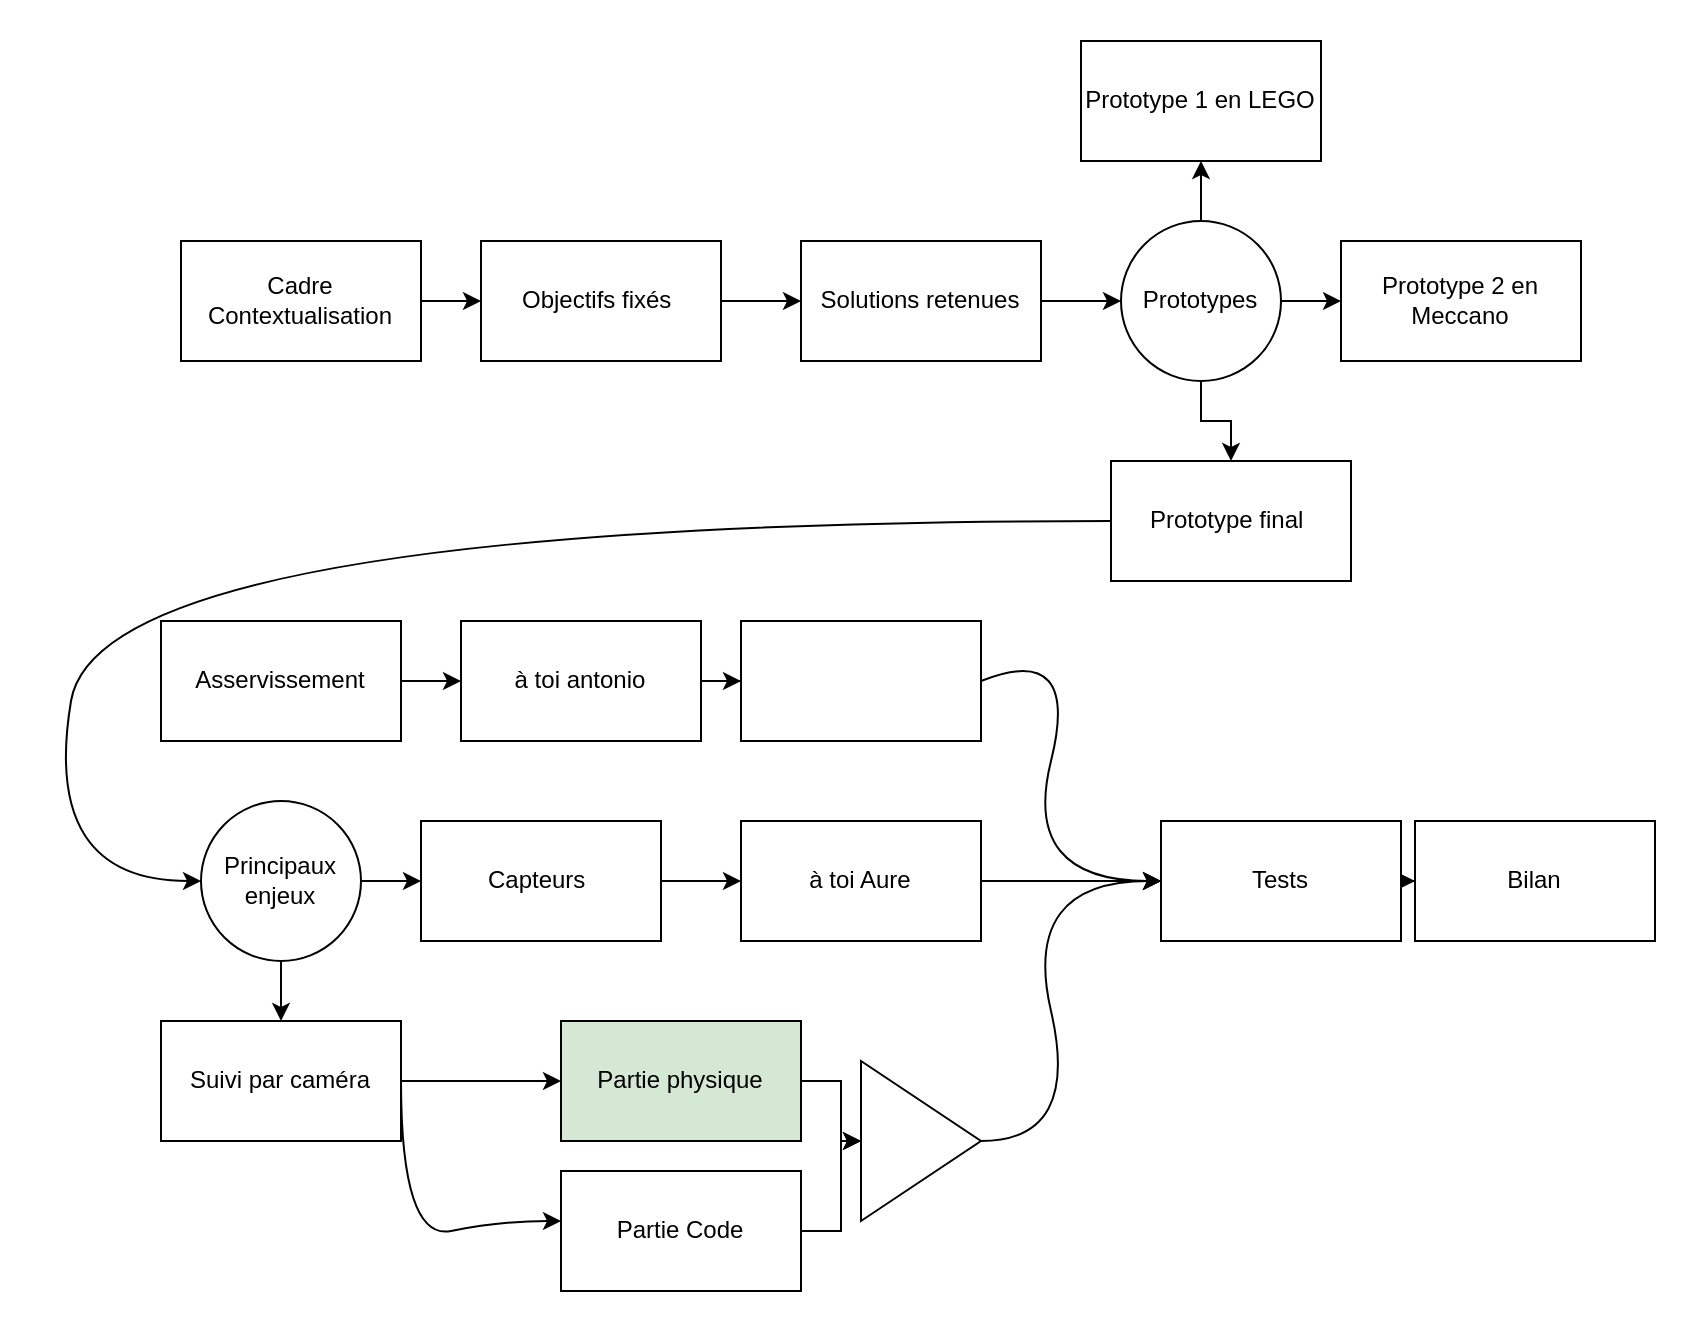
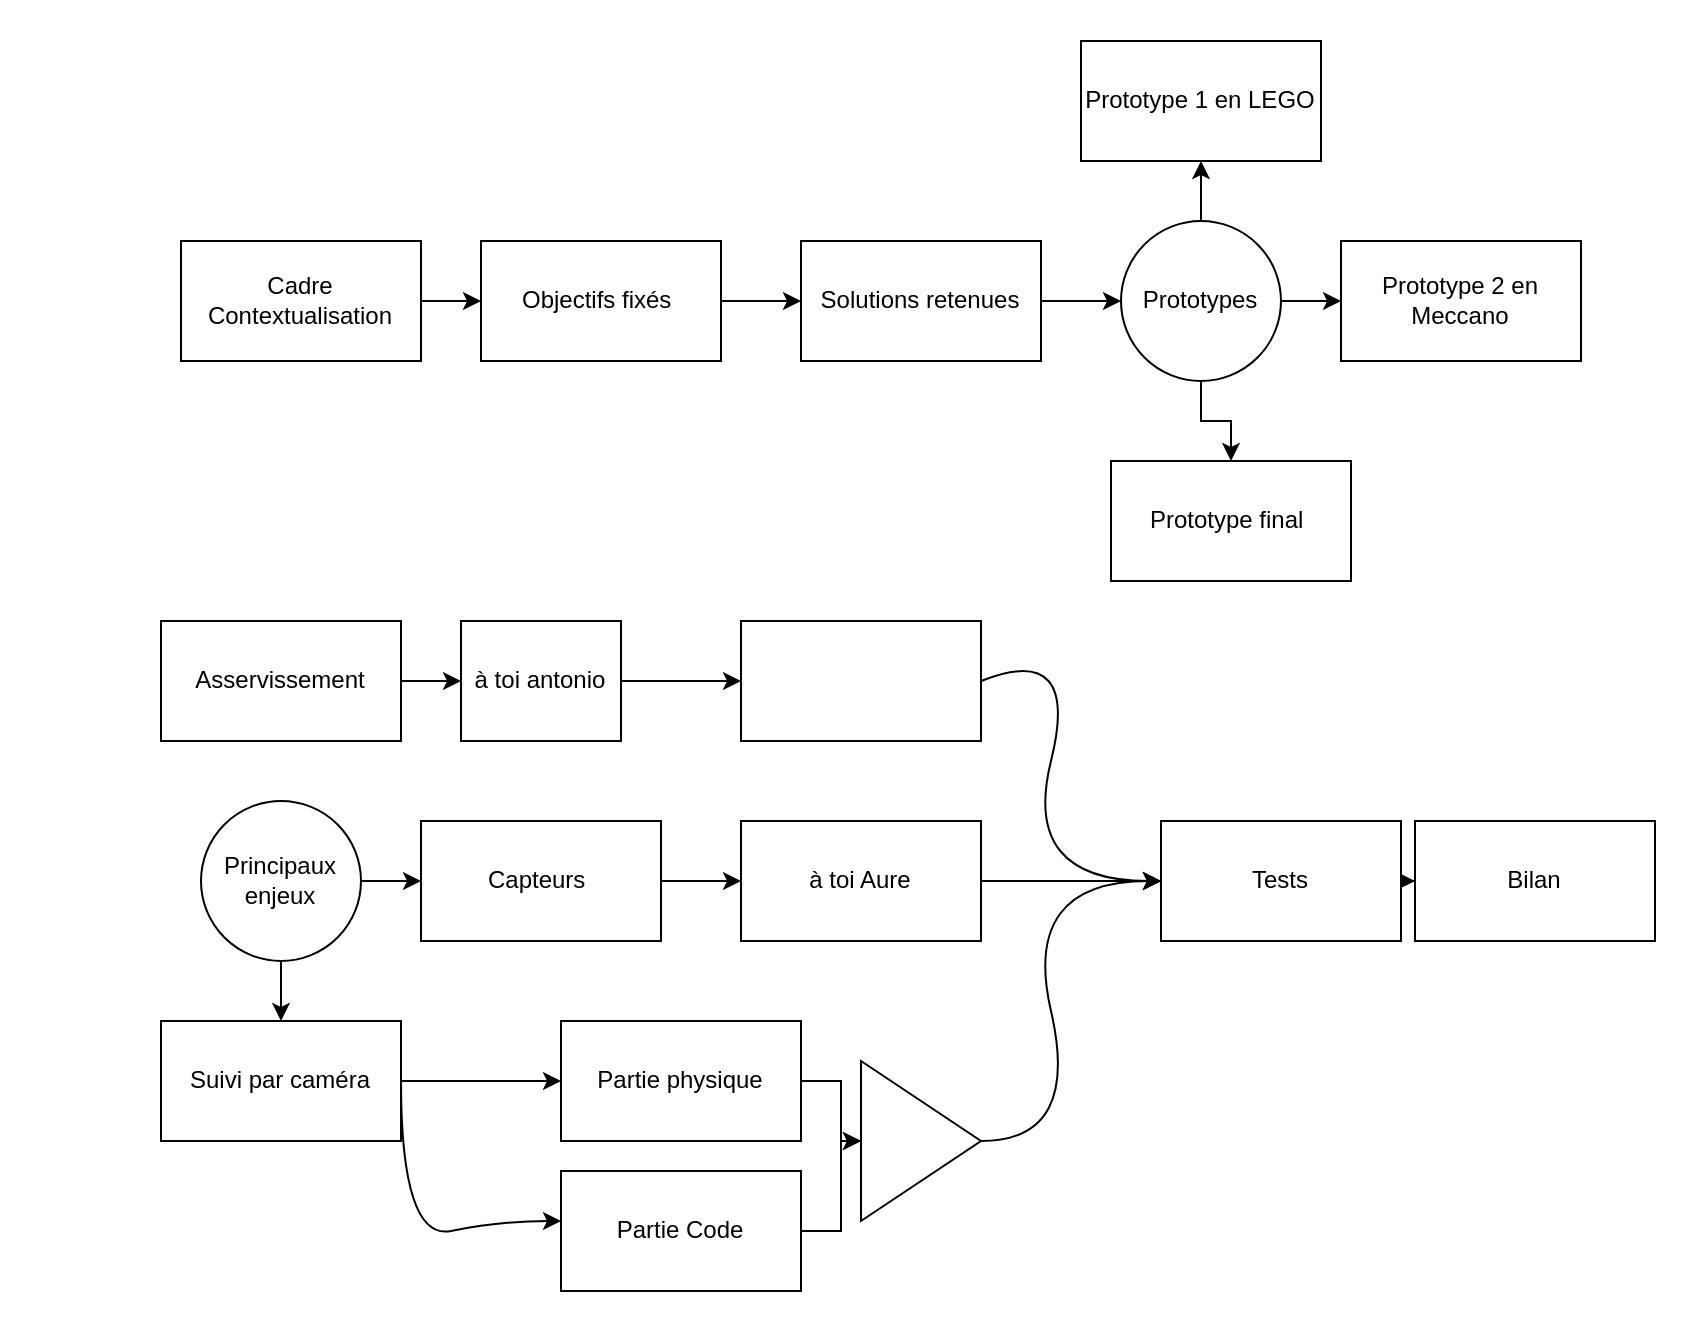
- <mxCell id="13" value="" style="curved=1;endArrow=classic;html=1;rounded=0;exitX=0;exitY=0.5;exitDx=0;exitDy=0;entryX=0;entryY=0.5;entryDx=0;entryDy=0;" edge="1" parent="1" source="12" target="18"><mxGeometry width="50" height="50" relative="1" as="geometry"><mxPoint x="410" y="330" as="sourcePoint" /><mxPoint x="100" y="360" as="targetPoint" /><Array as="points"><mxPoint x="50" y="260" /><mxPoint y="440" x="20" /></Array></mxGeometry></mxCell>
- <mxCell id="22" value="à toi antonio" style="whiteSpace=wrap;html=1;" vertex="1" parent="1"><mxGeometry x="230" y="310" width="120" height="60" as="geometry" /></mxCell>
+ <mxCell id="22" value="à toi antonio" style="whiteSpace=wrap;html=1;" vertex="1" parent="1"><mxGeometry x="230" y="310" width="80" height="60" as="geometry" /></mxCell>
- <mxCell id="30" value="Partie physique" style="whiteSpace=wrap;html=1;fillColor=#d5e8d4;" vertex="1" parent="1"><mxGeometry x="280" y="510" width="120" height="60" as="geometry" /></mxCell>
+ <mxCell id="30" value="Partie physique" style="whiteSpace=wrap;html=1;" vertex="1" parent="1"><mxGeometry x="280" y="510" width="120" height="60" as="geometry" /></mxCell>
